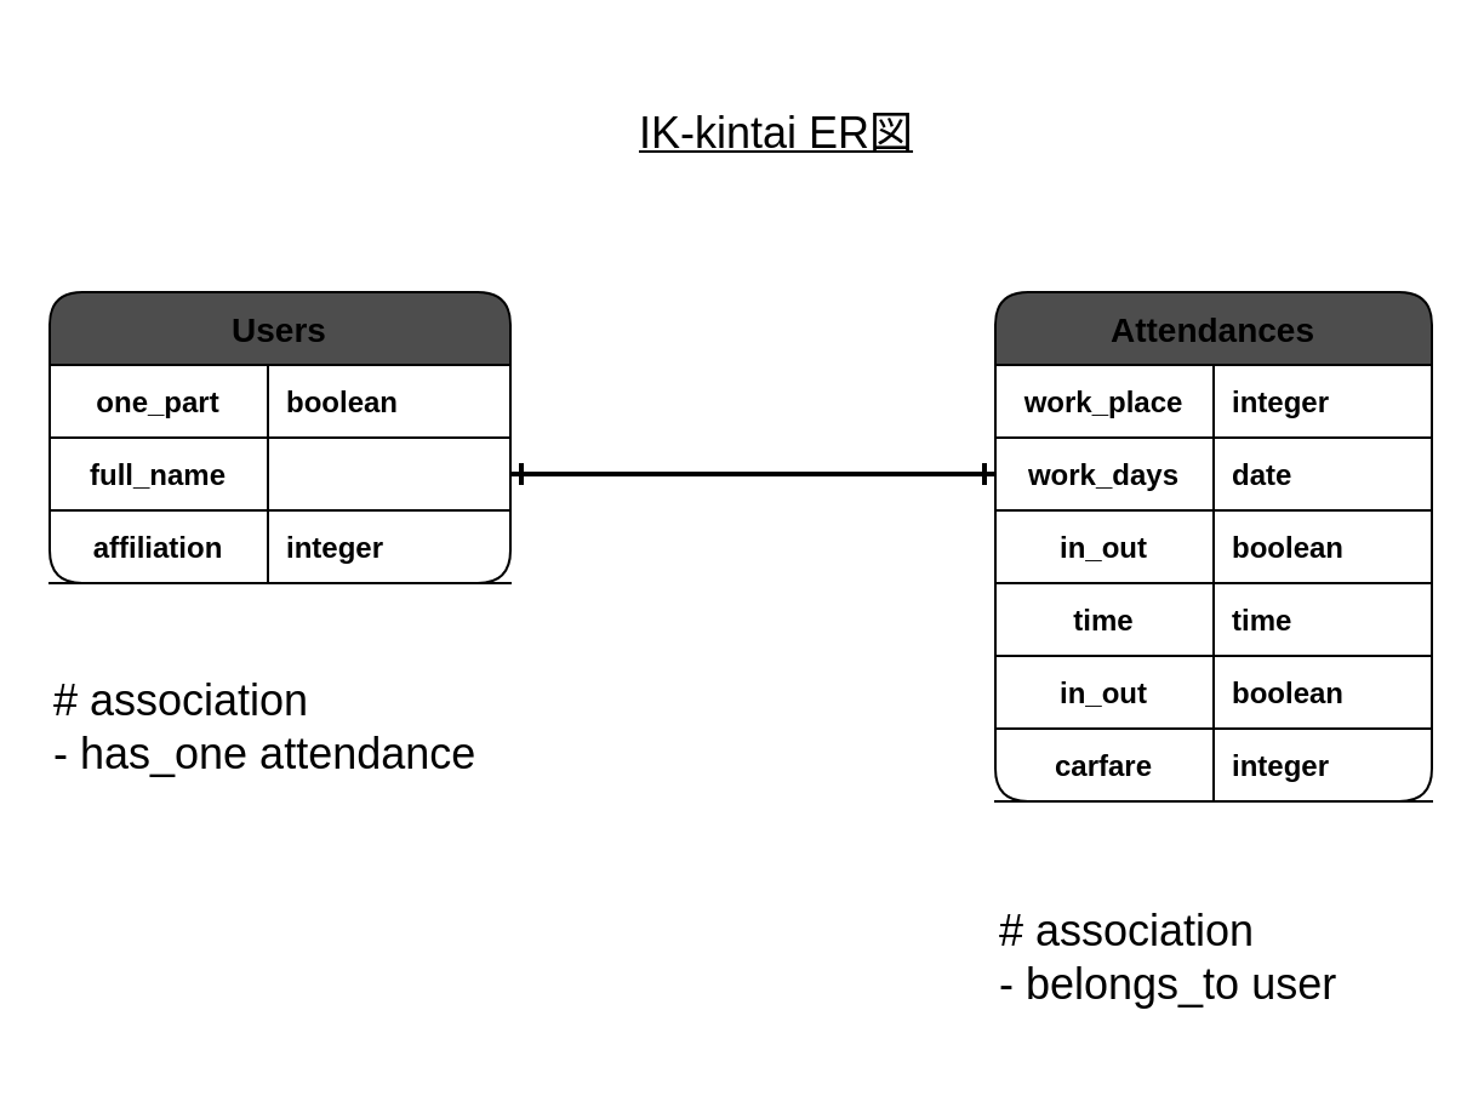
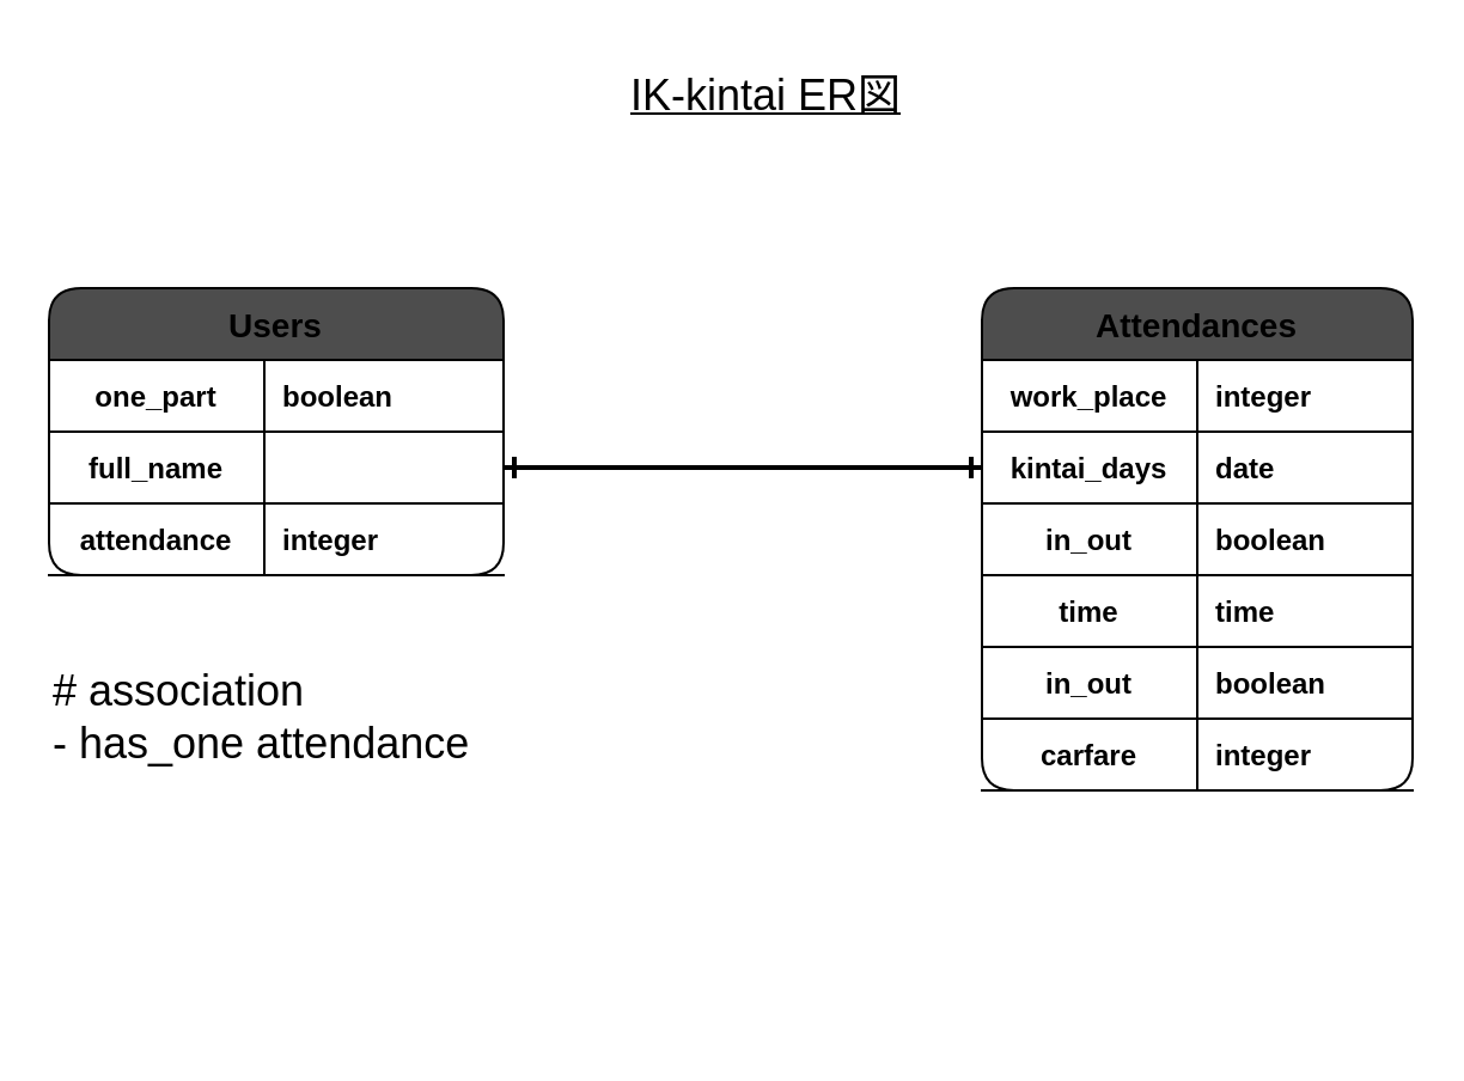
- <mxCell id="12" value="&lt;span style=&quot;font-weight: normal&quot;&gt;&lt;font style=&quot;font-size: 18px&quot;&gt;IK-kintai ER図&lt;/font&gt;&lt;/span&gt;" style="text;html=1;strokeColor=none;fillColor=none;align=center;verticalAlign=middle;whiteSpace=wrap;rounded=0;fontSize=18;fontStyle=5" vertex="1" parent="1"><mxGeometry x="220" y="35" width="200" height="40" as="geometry" /></mxCell>
+ <mxCell id="12" value="&lt;span style=&quot;font-weight: normal&quot;&gt;&lt;font style=&quot;font-size: 18px&quot;&gt;IK-kintai ER図&lt;/font&gt;&lt;/span&gt;" style="text;html=1;strokeColor=none;fillColor=none;align=center;verticalAlign=middle;whiteSpace=wrap;rounded=0;fontSize=18;fontStyle=5" vertex="1" parent="1"><mxGeometry x="220" y="20" width="200" height="40" as="geometry" /></mxCell>
- <mxCell id="20" value="work_days" style="shape=partialRectangle;connectable=0;fillColor=none;top=0;left=0;bottom=0;right=0;fontStyle=1;overflow=hidden;rounded=1;" vertex="1" parent="19"><mxGeometry width="90" height="30" as="geometry" /></mxCell>
+ <mxCell id="20" value="kintai_days" style="shape=partialRectangle;connectable=0;fillColor=none;top=0;left=0;bottom=0;right=0;fontStyle=1;overflow=hidden;rounded=1;" vertex="1" parent="19"><mxGeometry width="90" height="30" as="geometry" /></mxCell>
- <mxCell id="9" value="affiliation" style="shape=partialRectangle;connectable=0;fillColor=none;top=0;left=0;bottom=0;right=0;fontStyle=1;overflow=hidden;rounded=1;" vertex="1" parent="8"><mxGeometry width="90" height="30" as="geometry" /></mxCell>
+ <mxCell id="9" value="attendance" style="shape=partialRectangle;connectable=0;fillColor=none;top=0;left=0;bottom=0;right=0;fontStyle=1;overflow=hidden;rounded=1;" vertex="1" parent="8"><mxGeometry width="90" height="30" as="geometry" /></mxCell>
- <mxCell id="14" value="&lt;div&gt;&lt;span&gt;# association&lt;/span&gt;&lt;/div&gt;&lt;div&gt;&lt;span&gt;- belongs_to user&lt;/span&gt;&lt;/div&gt;" style="text;html=1;strokeColor=none;fillColor=none;align=left;verticalAlign=middle;whiteSpace=wrap;rounded=0;fontSize=18;" vertex="1" parent="1"><mxGeometry x="410" y="360" width="160" height="70" as="geometry" /></mxCell>
